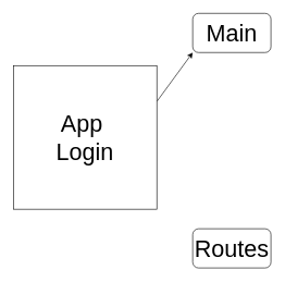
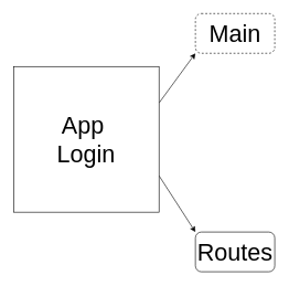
- <mxCell id="5" value="Main" style="rounded=1;whiteSpace=wrap;html=1;fontSize=36;" vertex="1" parent="1"><mxGeometry x="295" y="20" width="120" height="60" as="geometry" /></mxCell>
+ <mxCell id="5" value="Main" style="rounded=1;whiteSpace=wrap;html=1;fontSize=36;dashed=1;" vertex="1" parent="1"><mxGeometry x="295" y="20" width="120" height="60" as="geometry" /></mxCell>
+ <mxCell id="3" style="edgeStyle=none;html=1;exitX=1;exitY=0.75;exitDx=0;exitDy=0;entryX=0;entryY=0;entryDx=0;entryDy=0;fontSize=36;" edge="1" parent="1" source="4" target="6"><mxGeometry relative="1" as="geometry" /></mxCell>
